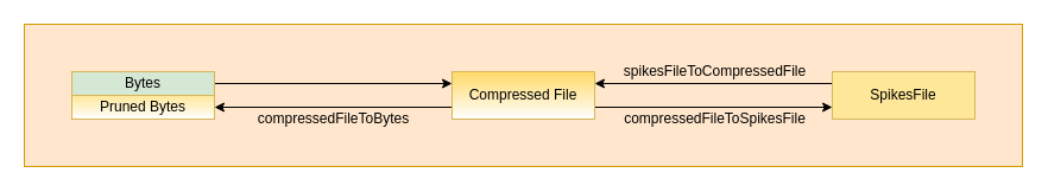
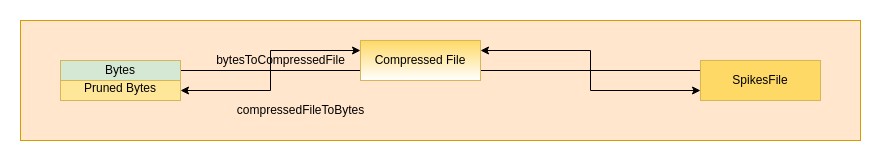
+ <mxCell id="11" value="bytesToCompressedFile" style="text;html=1;align=center;verticalAlign=middle;resizable=0;points=[];autosize=1;strokeColor=none;fillColor=none;" parent="1" vertex="1"><mxGeometry x="210" y="50" width="140" height="20" as="geometry" /></mxCell>
- <mxCell id="10" value="spikesFileToCompressedFile" style="text;html=1;align=center;verticalAlign=middle;resizable=0;points=[];autosize=1;strokeColor=none;fillColor=none;" parent="1" vertex="1"><mxGeometry x="516" y="50" width="170" height="20" as="geometry" /></mxCell>
- <mxCell id="9" value="Compressed File" style="rounded=0;whiteSpace=wrap;html=1;fillColor=#FFD966;strokeColor=#d6b656;gradientColor=#FFFFFF;" parent="1" vertex="1"><mxGeometry x="380" y="60" width="120" height="40" as="geometry" /></mxCell>
+ <mxCell id="9" value="Compressed File" style="rounded=0;whiteSpace=wrap;html=1;fillColor=#FFD966;strokeColor=#d6b656;gradientColor=#FFFFFF;" parent="1" vertex="1"><mxGeometry x="360" y="40" width="120" height="40" as="geometry" /></mxCell>
- <mxCell id="6" value="SpikesFile" style="rounded=0;whiteSpace=wrap;html=1;fillColor=#FFE799;strokeColor=#d6b656;" parent="1" vertex="1"><mxGeometry x="700" y="60" width="120" height="40" as="geometry" /></mxCell>
+ <mxCell id="6" value="SpikesFile" style="rounded=0;whiteSpace=wrap;html=1;fillColor=#ffd966;strokeColor=#d6b656;" parent="1" vertex="1"><mxGeometry x="700" y="60" width="120" height="40" as="geometry" /></mxCell>
- <mxCell id="14" value="Pruned Bytes" style="rounded=0;whiteSpace=wrap;html=1;fillColor=#FFE799;strokeColor=#D6B656;gradientColor=#ffffff;shadow=0;" parent="1" vertex="1"><mxGeometry y="80" width="120" height="20" as="geometry" x="60" /></mxCell>
- <mxCell id="13" value="compressedFileToBytes" style="text;html=1;align=center;verticalAlign=middle;resizable=0;points=[];autosize=1;strokeColor=none;fillColor=none;" parent="1" vertex="1"><mxGeometry x="210" y="90" width="140" height="20" as="geometry" /></mxCell>
+ <mxCell id="13" value="compressedFileToBytes" style="text;html=1;align=center;verticalAlign=middle;resizable=0;points=[];autosize=1;strokeColor=none;fillColor=none;" parent="1" vertex="1"><mxGeometry x="230" y="100" width="140" height="20" as="geometry" /></mxCell>
- <mxCell id="12" value="compressedFileToSpikesFile" style="text;html=1;align=center;verticalAlign=middle;resizable=0;points=[];autosize=1;strokeColor=none;fillColor=none;" parent="1" vertex="1"><mxGeometry x="516" y="90" width="170" height="20" as="geometry" /></mxCell>
